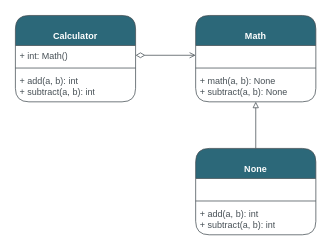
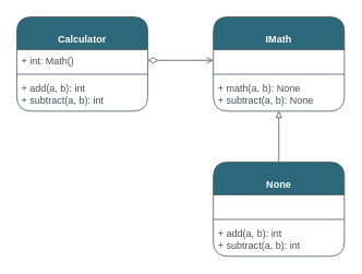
- <mxCell id="2" value="&lt;br&gt;Math" style="swimlane;fontStyle=1;align=center;verticalAlign=top;childLayout=stackLayout;horizontal=1;startSize=40;horizontalStack=0;resizeParent=1;resizeParentMax=0;resizeLast=0;collapsible=1;marginBottom=0;whiteSpace=wrap;html=1;strokeColor=#464F55;fontColor=#FFFFFF;fillColor=#2C6879;rounded=1;labelBackgroundColor=none;" parent="1" vertex="1"><mxGeometry x="260" y="20" width="160" height="115" as="geometry"><mxRectangle x="330" y="270" width="120" height="40" as="alternateBounds" /></mxGeometry></mxCell>
+ <mxCell id="2" value="&lt;br&gt;IMath" style="swimlane;fontStyle=1;align=center;verticalAlign=top;childLayout=stackLayout;horizontal=1;startSize=40;horizontalStack=0;resizeParent=1;resizeParentMax=0;resizeLast=0;collapsible=1;marginBottom=0;whiteSpace=wrap;html=1;strokeColor=#464F55;fontColor=#FFFFFF;fillColor=#2C6879;rounded=1;labelBackgroundColor=none;" parent="1" vertex="1"><mxGeometry x="260" y="20" width="160" height="115" as="geometry"><mxRectangle x="330" y="270" width="120" height="40" as="alternateBounds" /></mxGeometry></mxCell>
